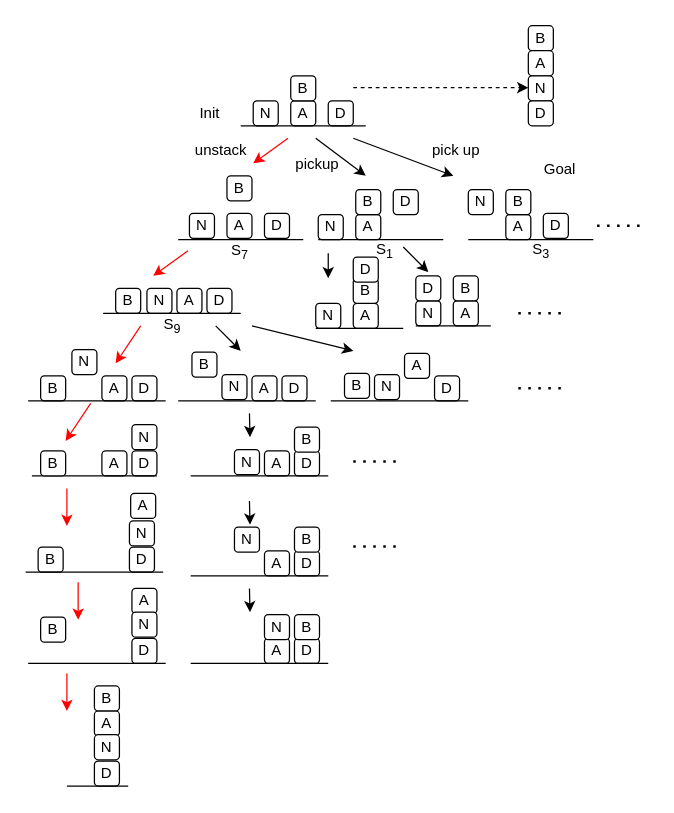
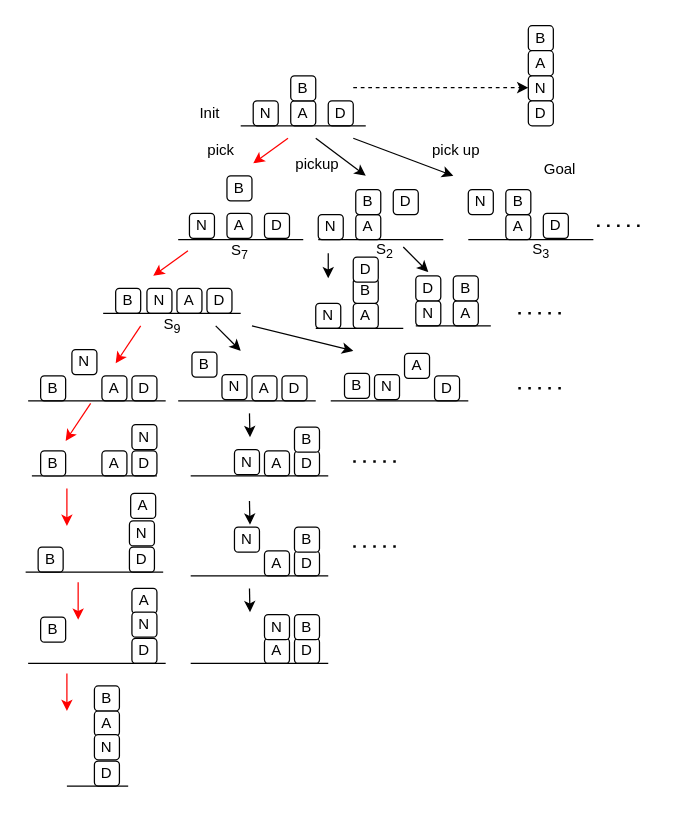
- <mxCell id="176" value="unstack" style="text;html=1;align=center;verticalAlign=middle;resizable=0;points=[];autosize=1;" vertex="1" parent="1"><mxGeometry x="146" y="110" width="60" height="20" as="geometry" /></mxCell>
+ <mxCell id="176" value="pick" style="text;html=1;align=center;verticalAlign=middle;resizable=0;points=[];autosize=1;" vertex="1" parent="1"><mxGeometry x="146" y="110" width="60" height="20" as="geometry" /></mxCell>
- <mxCell id="171" value="S&lt;sub&gt;1&lt;/sub&gt;" style="text;html=1;align=center;verticalAlign=middle;resizable=0;points=[];autosize=1;" vertex="1" parent="1"><mxGeometry x="292" y="190" width="30" height="20" as="geometry" /></mxCell>
+ <mxCell id="171" value="S&lt;sub&gt;2&lt;/sub&gt;" style="text;html=1;align=center;verticalAlign=middle;resizable=0;points=[];autosize=1;" vertex="1" parent="1"><mxGeometry x="292" y="190" width="30" height="20" as="geometry" /></mxCell>
